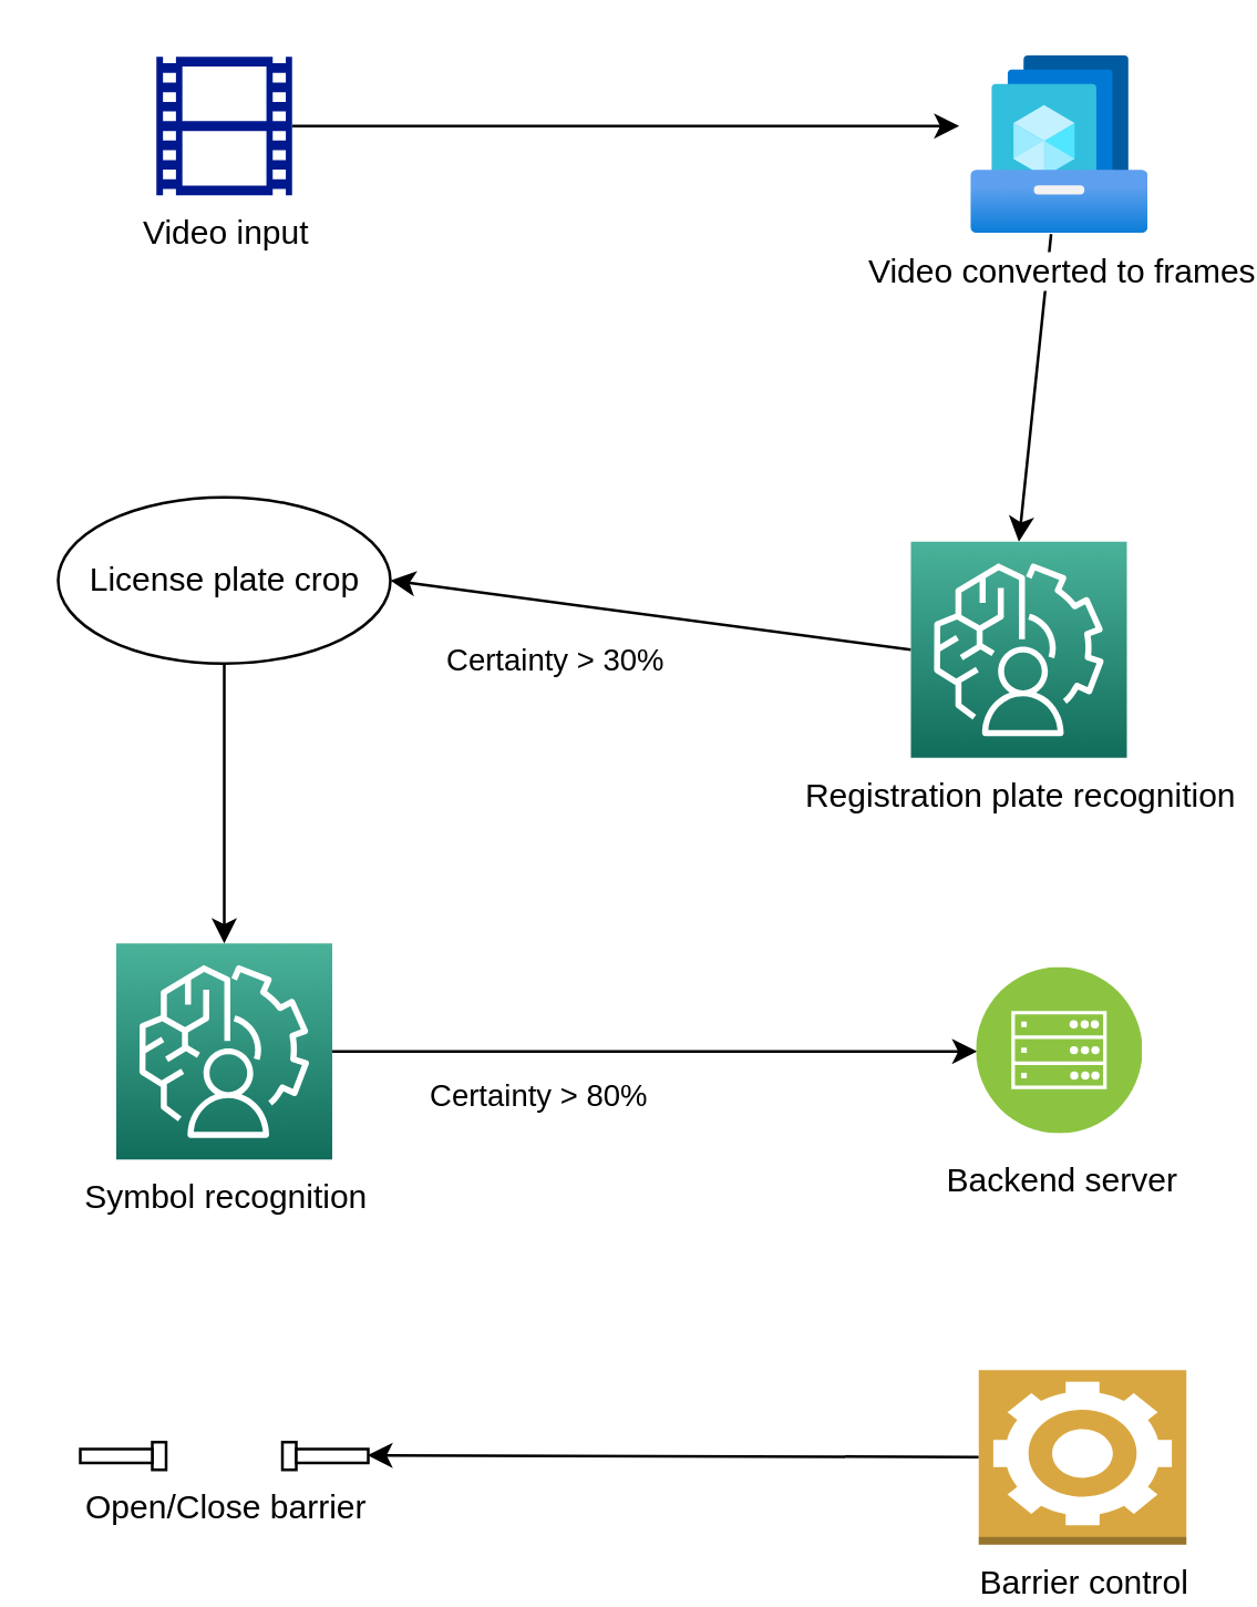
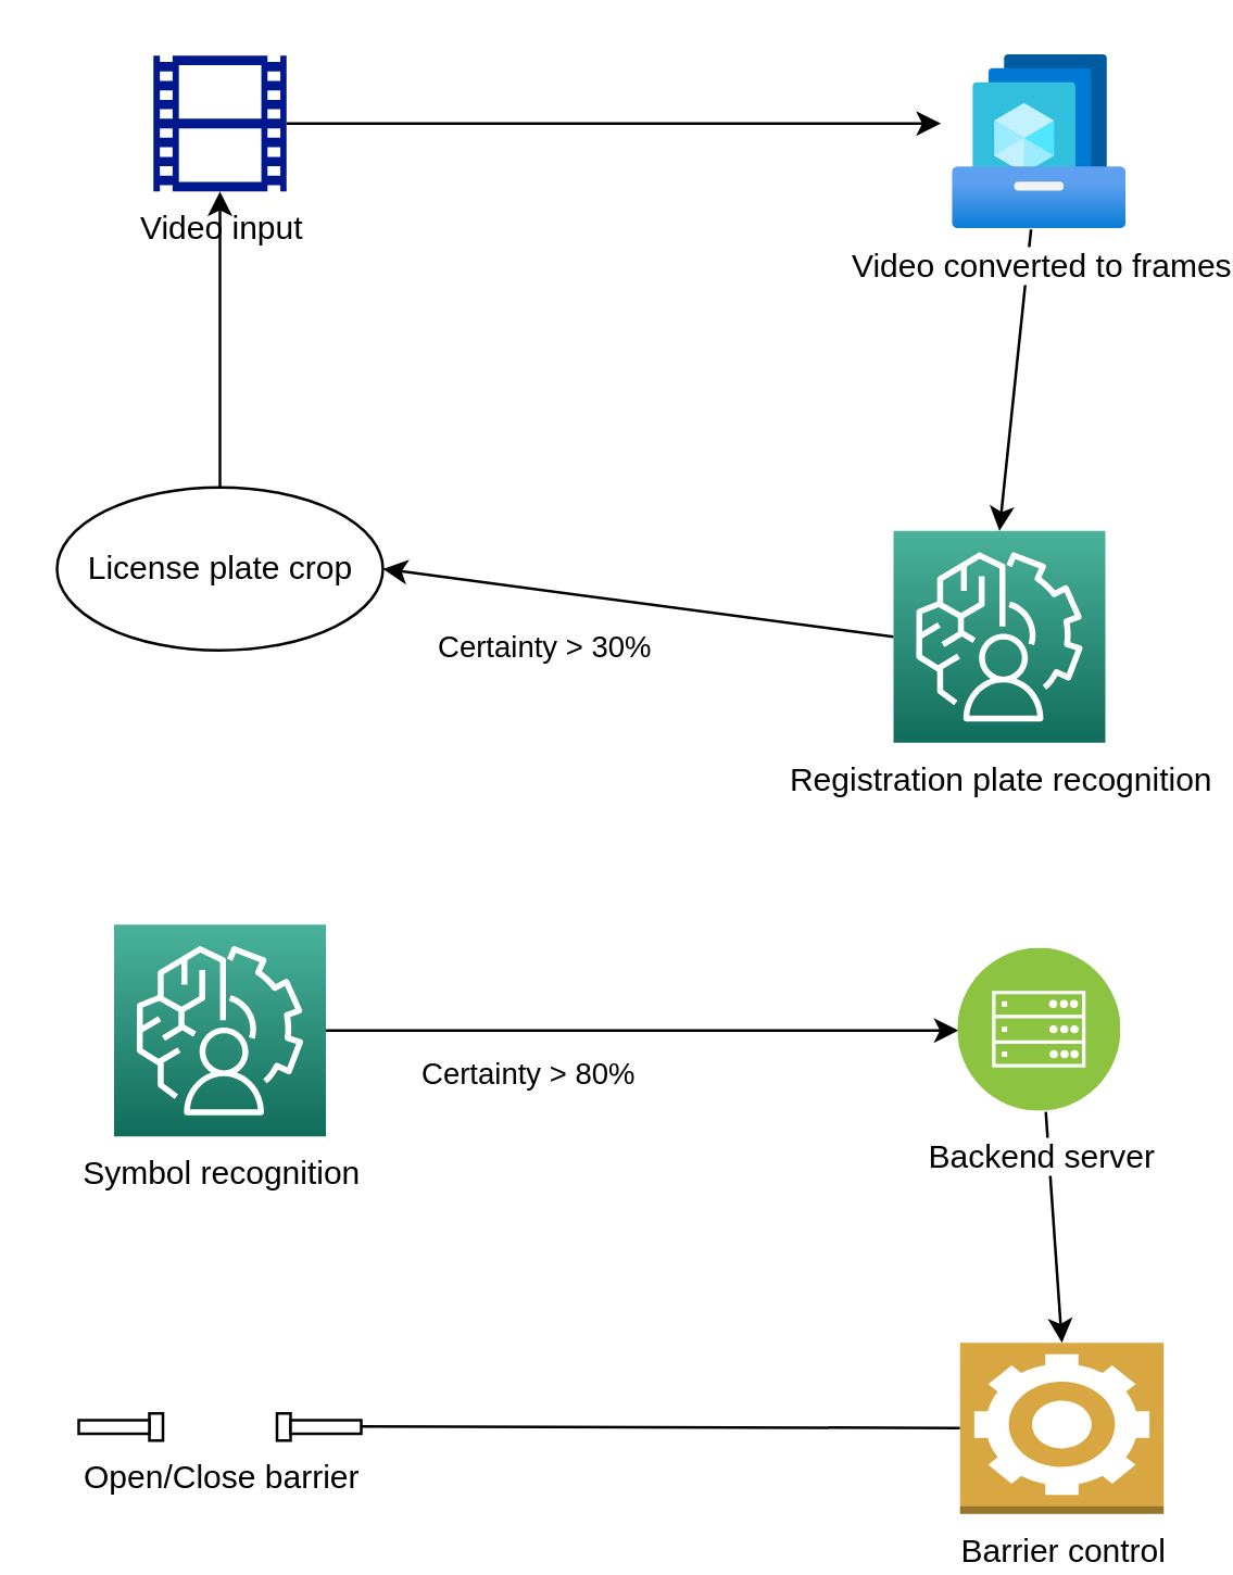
- <mxCell id="9" style="edgeStyle=none;html=1;entryX=0.5;entryY=0;entryDx=0;entryDy=0;entryPerimeter=0;fontColor=#FFFFFF;" edge="1" parent="1" source="10" target="13"><mxGeometry relative="1" as="geometry" /></mxCell>
+ <mxCell id="9" style="edgeStyle=none;html=1;fontColor=#FFFFFF;" edge="1" parent="1" source="10" target="3"><mxGeometry relative="1" as="geometry" /></mxCell>
+ <mxCell id="14" style="edgeStyle=none;html=1;fontColor=#FFFFFF;entryX=0.5;entryY=0;entryDx=0;entryDy=0;entryPerimeter=0;" edge="1" parent="1" source="15" target="18"><mxGeometry relative="1" as="geometry" /></mxCell>
- <mxCell id="17" style="edgeStyle=none;html=1;entryX=0.997;entryY=0.475;entryDx=0;entryDy=0;entryPerimeter=0;fontColor=#FFFFFF;" edge="1" parent="1" source="18" target="16"><mxGeometry relative="1" as="geometry" /></mxCell>
+ <mxCell id="17" style="edgeStyle=none;html=1;entryX=0.997;entryY=0.475;entryDx=0;entryDy=0;entryPerimeter=0;fontColor=#FFFFFF;endArrow=none;" edge="1" parent="1" source="18" target="16"><mxGeometry relative="1" as="geometry" /></mxCell>
